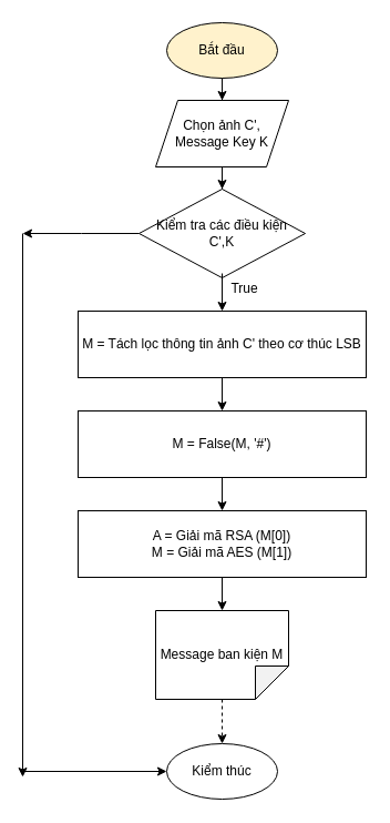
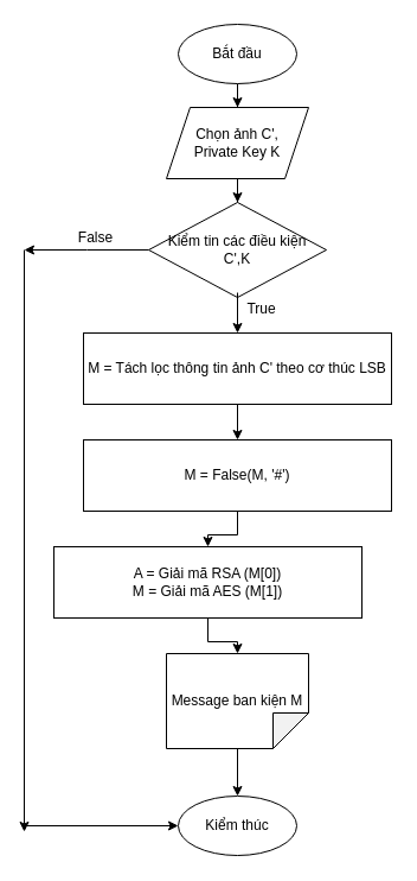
- <mxCell id="3" value="Bắt đầu" style="ellipse;whiteSpace=wrap;html=1;fillColor=#fff2cc;" vertex="1" parent="1"><mxGeometry x="150" y="20" width="100" height="50" as="geometry" /></mxCell>
+ <mxCell id="3" value="Bắt đầu" style="ellipse;whiteSpace=wrap;html=1;" vertex="1" parent="1"><mxGeometry x="150" y="20" width="100" height="50" as="geometry" /></mxCell>
- <mxCell id="5" value="Chọn ảnh C',&lt;br&gt;Message Key K" style="shape=parallelogram;perimeter=parallelogramPerimeter;whiteSpace=wrap;html=1;fixedSize=1;" vertex="1" parent="1"><mxGeometry x="140" y="90" width="120" height="60" as="geometry" /></mxCell>
+ <mxCell id="5" value="Chọn ảnh C',&lt;br&gt;Private Key K" style="shape=parallelogram;perimeter=parallelogramPerimeter;whiteSpace=wrap;html=1;fixedSize=1;" vertex="1" parent="1"><mxGeometry x="140" y="90" width="120" height="60" as="geometry" /></mxCell>
+ <mxCell id="11" value="False" style="text;html=1;align=center;verticalAlign=middle;resizable=0;points=[];autosize=1;" vertex="1" parent="1"><mxGeometry x="60" y="190" width="40" height="20" as="geometry" /></mxCell>
- <mxCell id="7" value="Kiểm tra các điều kiện &lt;br&gt;C',K" style="rhombus;whiteSpace=wrap;html=1;" vertex="1" parent="1"><mxGeometry x="125" y="170" width="150" height="80" as="geometry" /></mxCell>
+ <mxCell id="7" value="Kiểm tin các điều kiện &lt;br&gt;C',K" style="rhombus;whiteSpace=wrap;html=1;" vertex="1" parent="1"><mxGeometry x="125" y="170" width="150" height="80" as="geometry" /></mxCell>
- <mxCell id="21" value="A = Giải mã RSA (M[0])&lt;br&gt;M = Giải mã AES (M[1])" style="rounded=0;whiteSpace=wrap;html=1;" vertex="1" parent="1"><mxGeometry x="70" y="460" width="260" height="60" as="geometry" /></mxCell>
+ <mxCell id="21" value="A = Giải mã RSA (M[0])&lt;br&gt;M = Giải mã AES (M[1])" style="rounded=0;whiteSpace=wrap;html=1;" vertex="1" parent="1"><mxGeometry x="45" y="460" width="260" height="60" as="geometry" /></mxCell>
- <mxCell id="15" style="edgeStyle=orthogonalEdgeStyle;rounded=0;orthogonalLoop=1;jettySize=auto;html=1;entryX=0.5;entryY=0;entryDx=0;entryDy=0;dashed=1;" edge="1" parent="1" source="16" target="8"><mxGeometry relative="1" as="geometry" /></mxCell>
+ <mxCell id="15" style="edgeStyle=orthogonalEdgeStyle;rounded=0;orthogonalLoop=1;jettySize=auto;html=1;entryX=0.5;entryY=0;entryDx=0;entryDy=0;" edge="1" parent="1" source="16" target="8"><mxGeometry relative="1" as="geometry" /></mxCell>
